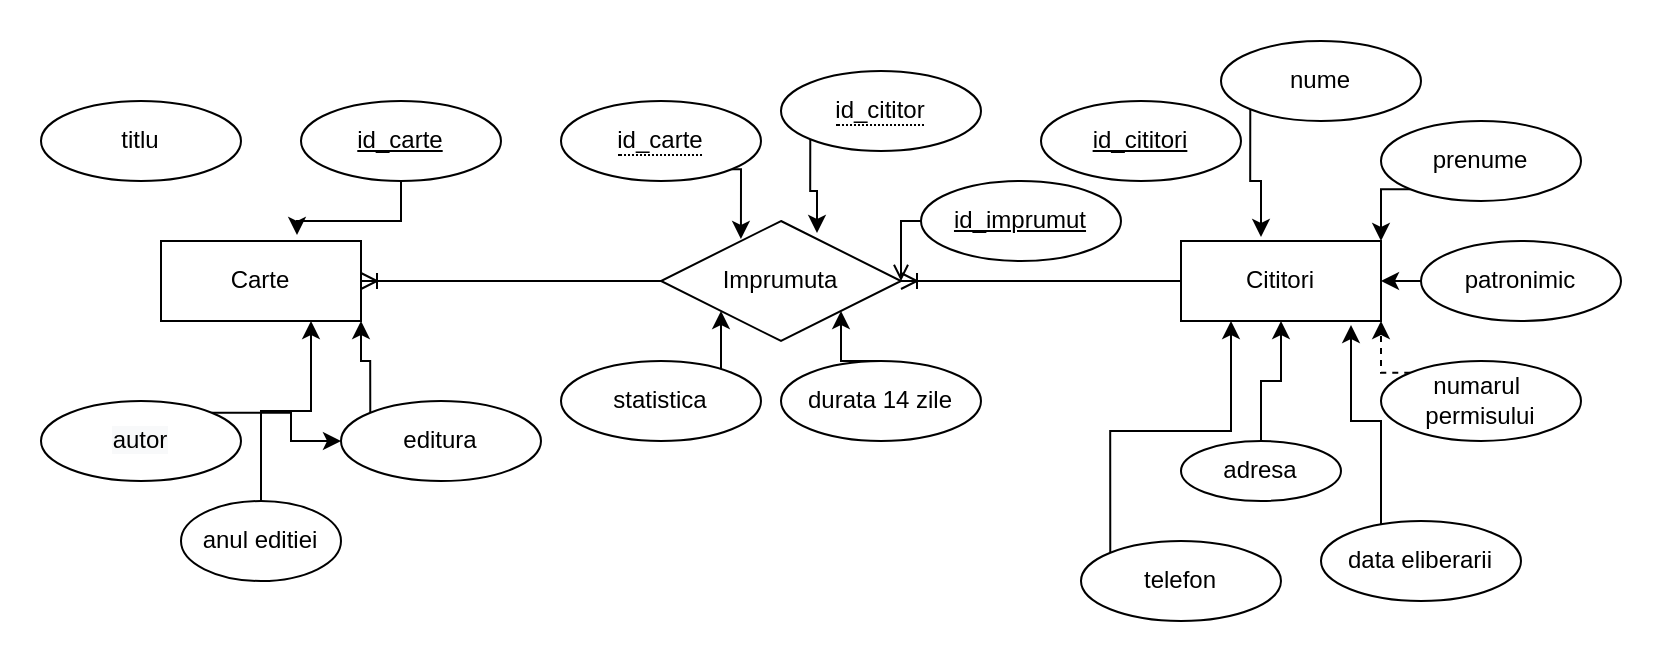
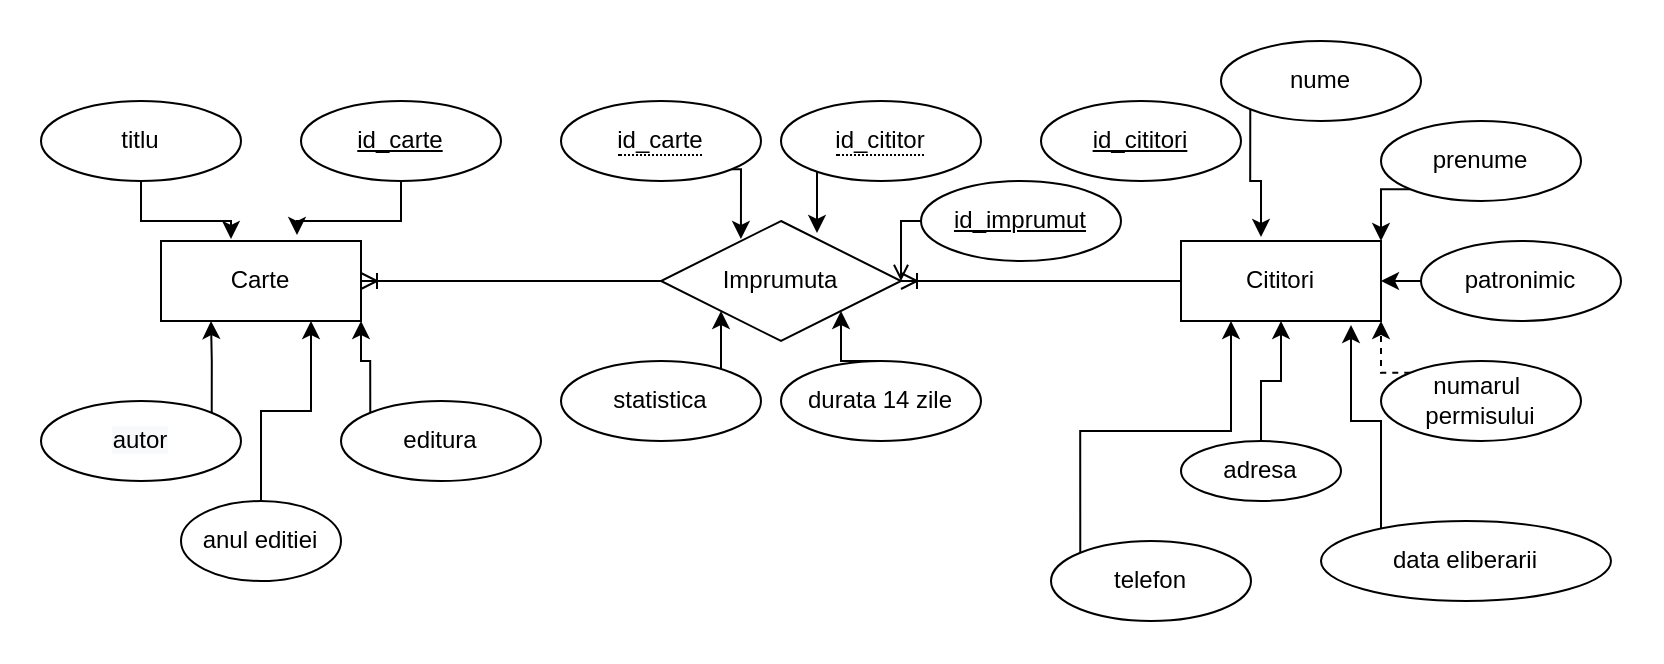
- <mxCell id="33" value="&lt;span style=&quot;border-bottom: 1px dotted&quot;&gt;id_cititor&lt;/span&gt;" style="ellipse;whiteSpace=wrap;html=1;align=center;" vertex="1" parent="1"><mxGeometry x="390" y="35" width="100" height="40" as="geometry" /></mxCell>
+ <mxCell id="33" value="&lt;span style=&quot;border-bottom: 1px dotted&quot;&gt;id_cititor&lt;/span&gt;" style="ellipse;whiteSpace=wrap;html=1;align=center;" vertex="1" parent="1"><mxGeometry x="390" y="50" width="100" height="40" as="geometry" /></mxCell>
+ <mxCell id="5" style="edgeStyle=orthogonalEdgeStyle;rounded=0;orthogonalLoop=1;jettySize=auto;html=1;exitX=0.5;exitY=1;exitDx=0;exitDy=0;entryX=0.35;entryY=-0.025;entryDx=0;entryDy=0;entryPerimeter=0;" edge="1" parent="1" source="6" target="2"><mxGeometry relative="1" as="geometry" /></mxCell>
- <mxCell id="7" style="edgeStyle=orthogonalEdgeStyle;rounded=0;orthogonalLoop=1;jettySize=auto;html=1;exitX=1;exitY=0;exitDx=0;exitDy=0;" edge="1" parent="1" source="8" target="10"><mxGeometry relative="1" as="geometry" /></mxCell>
+ <mxCell id="7" style="edgeStyle=orthogonalEdgeStyle;rounded=0;orthogonalLoop=1;jettySize=auto;html=1;exitX=1;exitY=0;exitDx=0;exitDy=0;entryX=0.25;entryY=1;entryDx=0;entryDy=0;" edge="1" parent="1" source="8" target="2"><mxGeometry relative="1" as="geometry" /></mxCell>
- <mxCell id="24" value="data eliberarii" style="ellipse;whiteSpace=wrap;html=1;align=center;" vertex="1" parent="1"><mxGeometry x="660" y="260" width="100" height="40" as="geometry" /></mxCell>
+ <mxCell id="24" value="data eliberarii" style="ellipse;whiteSpace=wrap;html=1;align=center;" vertex="1" parent="1"><mxGeometry x="660" y="260" width="145" height="40" as="geometry" /></mxCell>
- <mxCell id="28" value="telefon" style="ellipse;whiteSpace=wrap;html=1;align=center;" vertex="1" parent="1"><mxGeometry x="540" y="270" width="100" height="40" as="geometry" /></mxCell>
+ <mxCell id="28" value="telefon" style="ellipse;whiteSpace=wrap;html=1;align=center;" vertex="1" parent="1"><mxGeometry x="525" y="270" width="100" height="40" as="geometry" /></mxCell>
